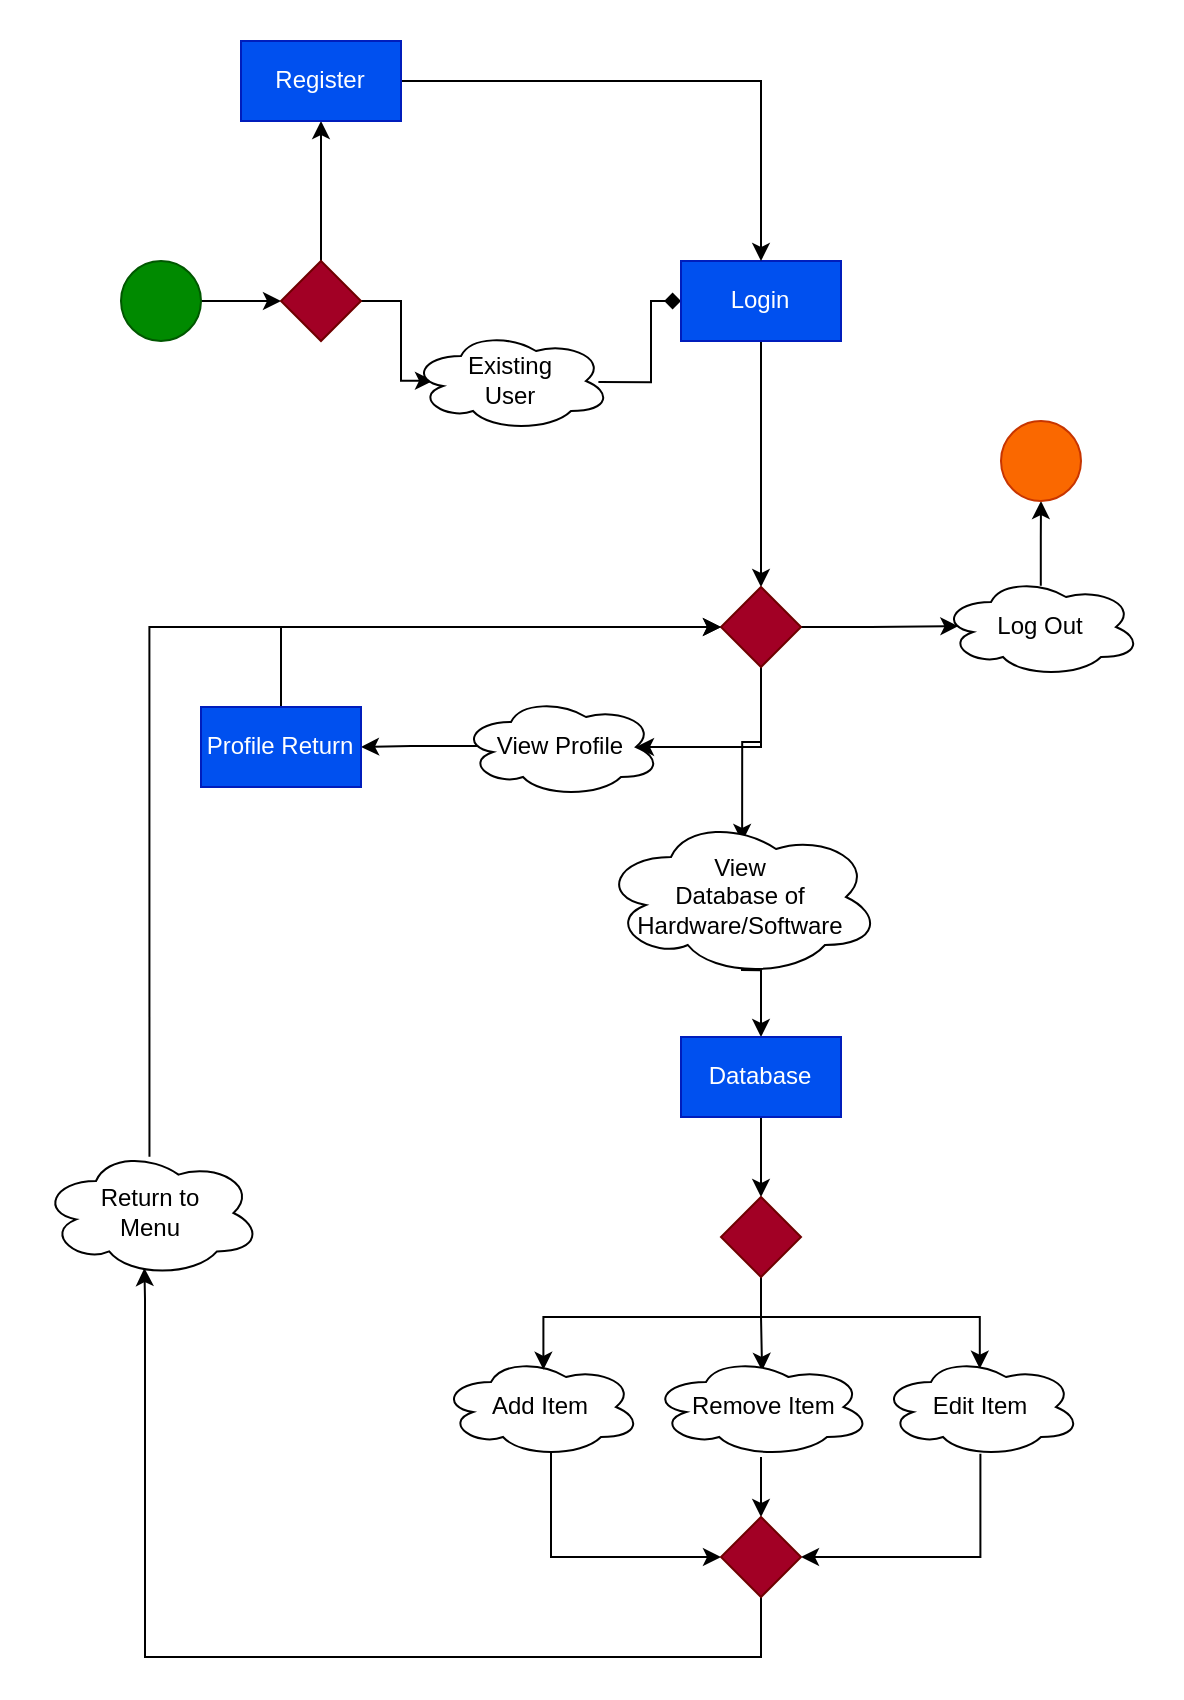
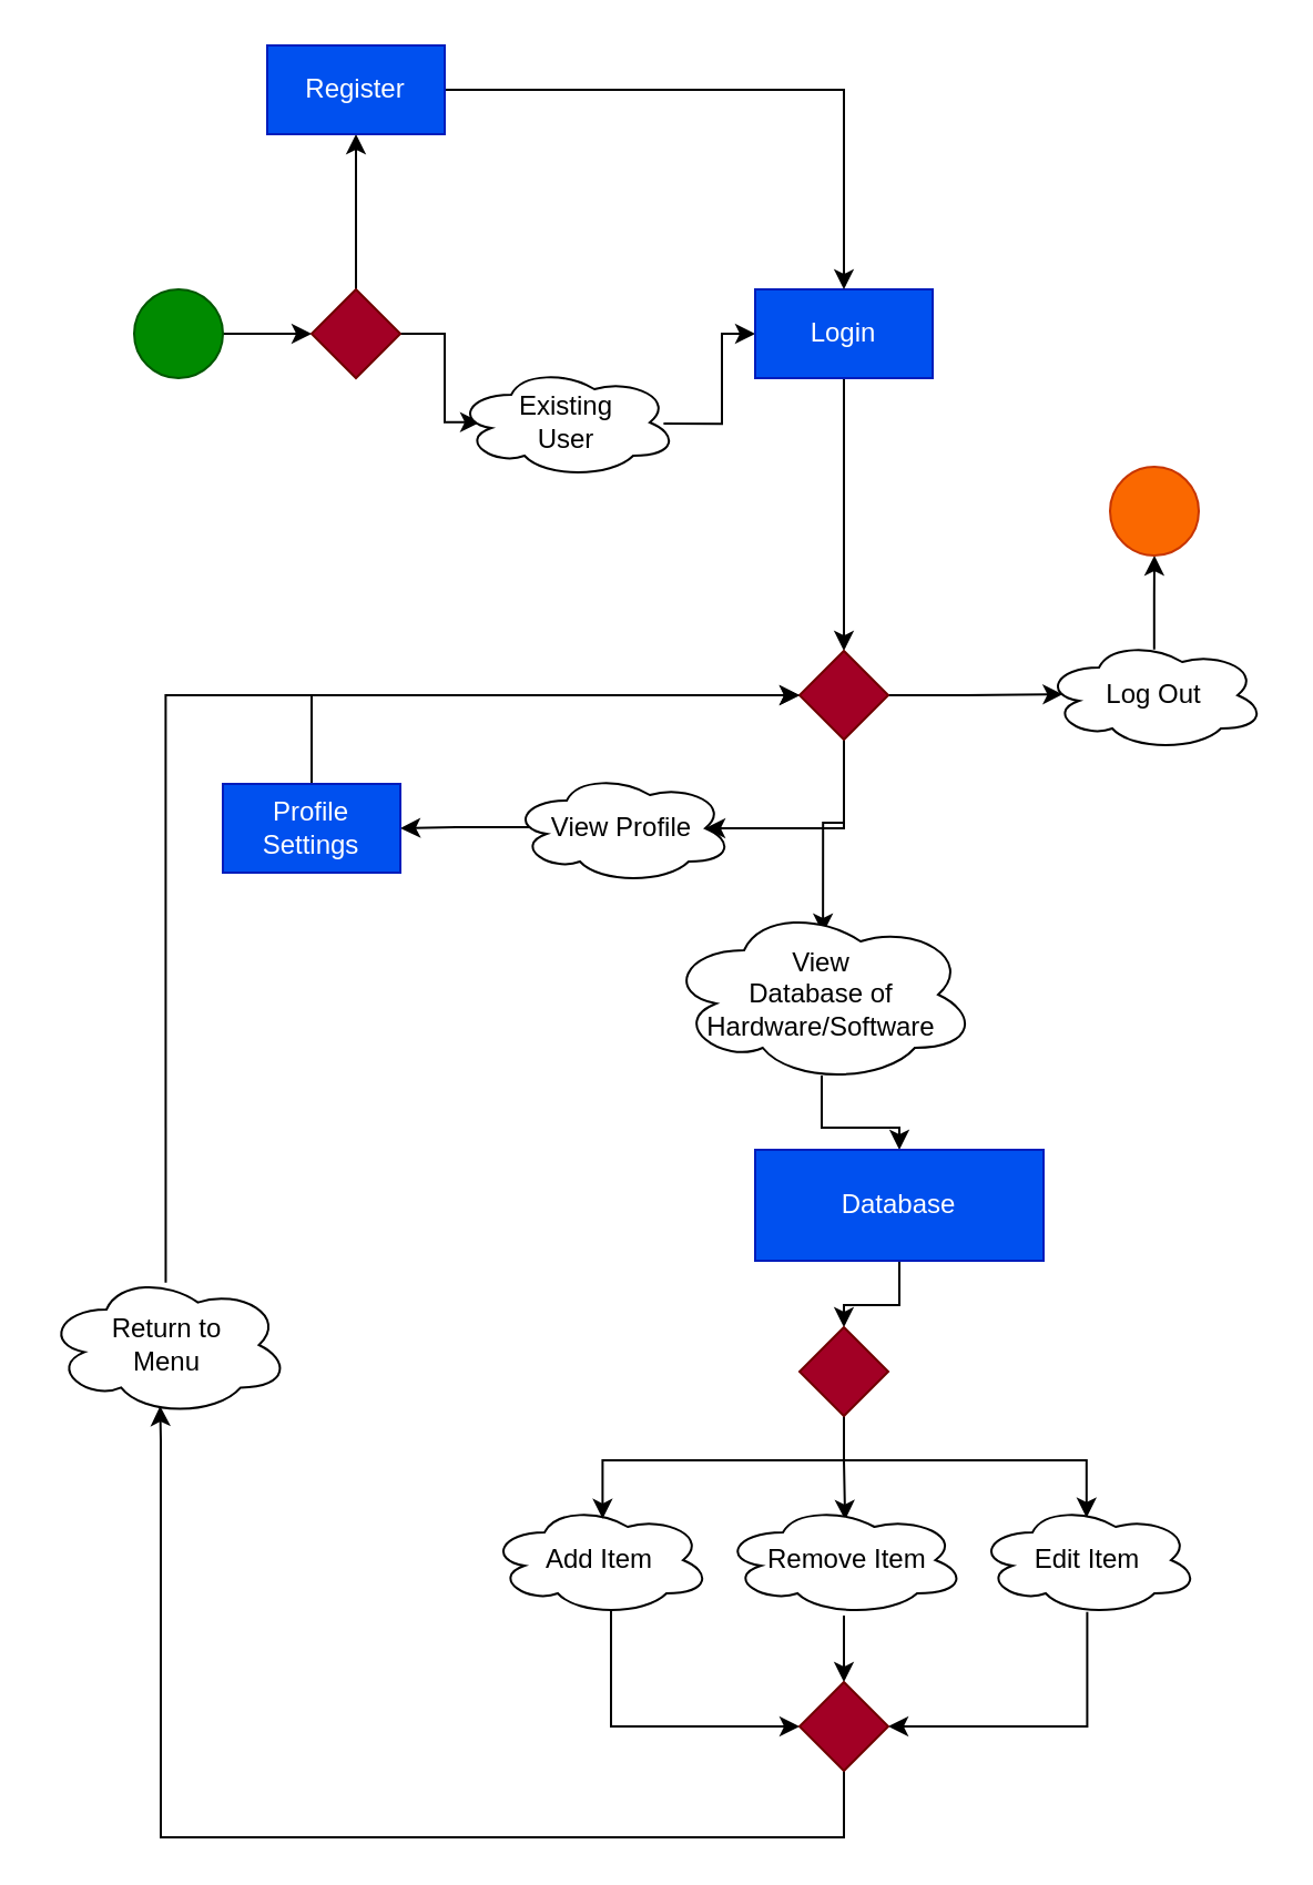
- <mxCell id="7" style="edgeStyle=orthogonalEdgeStyle;rounded=0;orthogonalLoop=1;jettySize=auto;html=1;entryX=0;entryY=0.5;entryDx=0;entryDy=0;exitX=0.937;exitY=0.511;exitDx=0;exitDy=0;exitPerimeter=0;endArrow=diamond;" parent="1" source="8" target="10" edge="1"><mxGeometry relative="1" as="geometry" /></mxCell>
+ <mxCell id="7" style="edgeStyle=orthogonalEdgeStyle;rounded=0;orthogonalLoop=1;jettySize=auto;html=1;entryX=0;entryY=0.5;entryDx=0;entryDy=0;exitX=0.937;exitY=0.511;exitDx=0;exitDy=0;exitPerimeter=0;" parent="1" source="8" target="10" edge="1"><mxGeometry relative="1" as="geometry" /></mxCell>
- <mxCell id="18" value="Profile Return" style="rounded=0;whiteSpace=wrap;html=1;fillColor=#0050ef;fontColor=#ffffff;strokeColor=#001DBC;" parent="1" vertex="1"><mxGeometry x="100" y="353" width="80" height="40" as="geometry" /></mxCell>
+ <mxCell id="18" value="Profile Settings" style="rounded=0;whiteSpace=wrap;html=1;fillColor=#0050ef;fontColor=#ffffff;strokeColor=#001DBC;" parent="1" vertex="1"><mxGeometry x="100" y="353" width="80" height="40" as="geometry" /></mxCell>
- <mxCell id="22" value="Database" style="rounded=0;whiteSpace=wrap;html=1;fillColor=#0050ef;fontColor=#ffffff;strokeColor=#001DBC;" parent="1" vertex="1"><mxGeometry x="340" y="518" width="80" height="40" as="geometry" /></mxCell>
+ <mxCell id="22" value="Database" style="rounded=0;whiteSpace=wrap;html=1;fillColor=#0050ef;fontColor=#ffffff;strokeColor=#001DBC;" parent="1" vertex="1"><mxGeometry x="340" y="518" width="130" height="50" as="geometry" /></mxCell>
